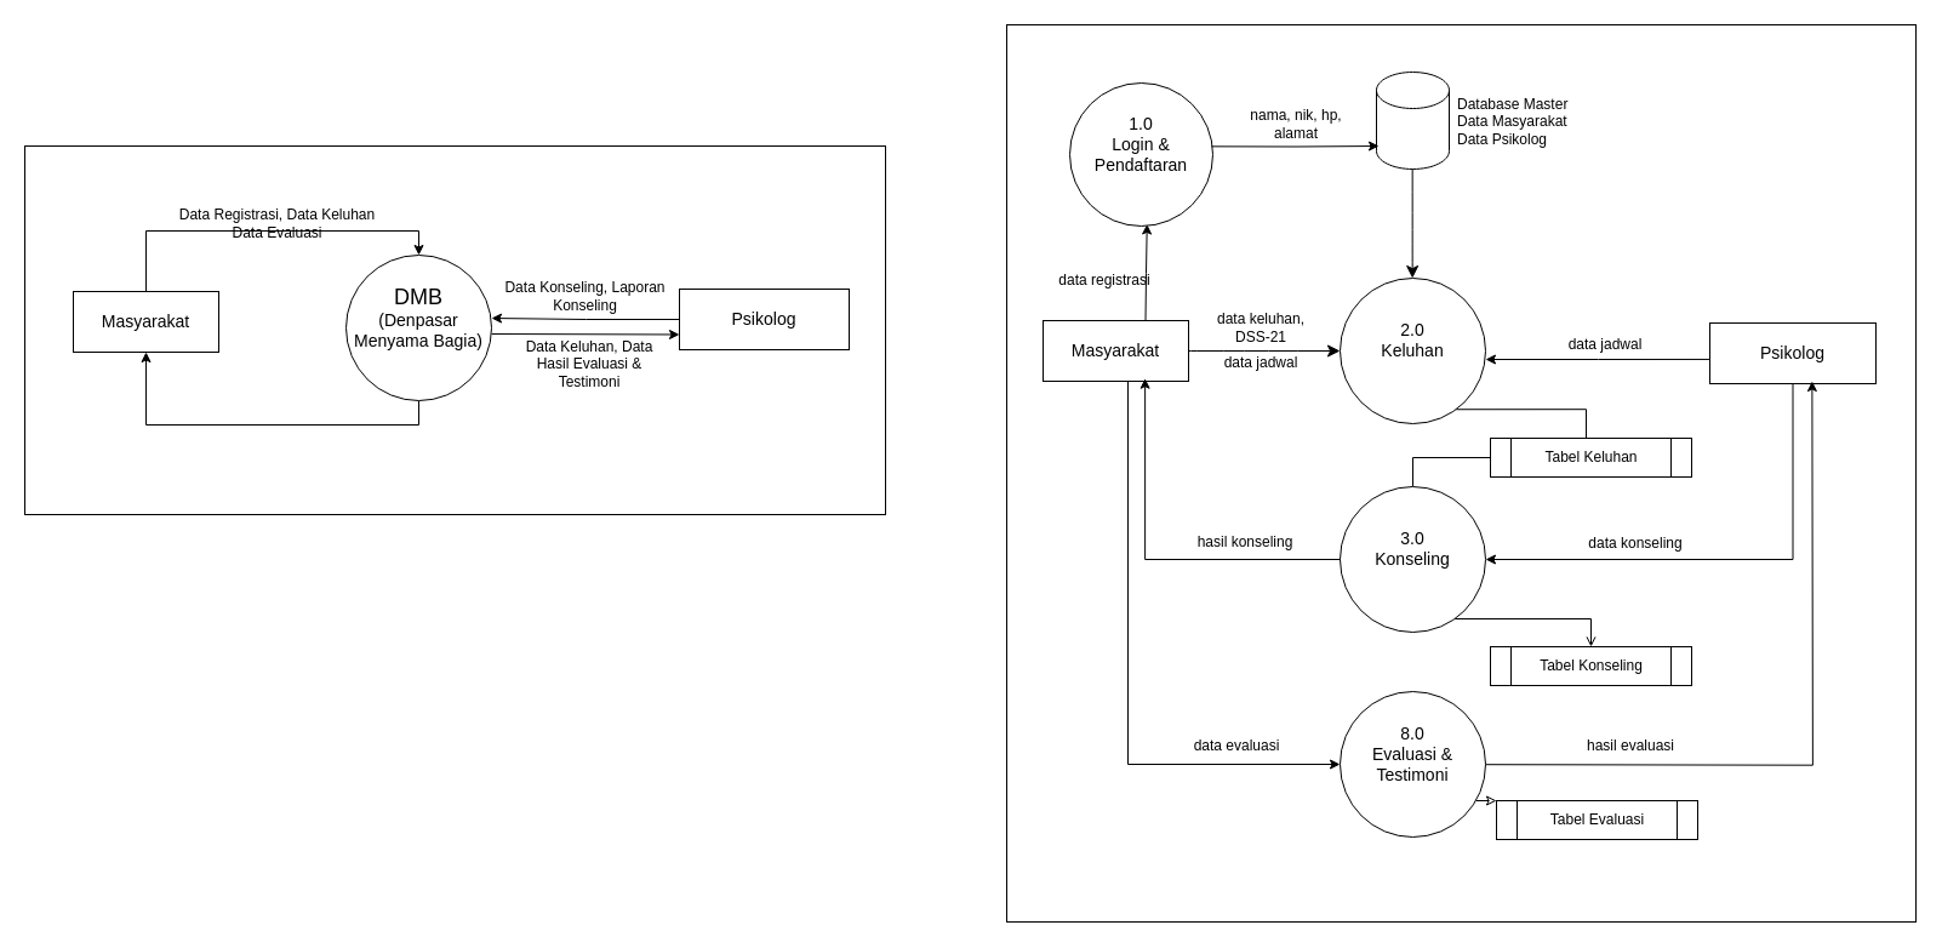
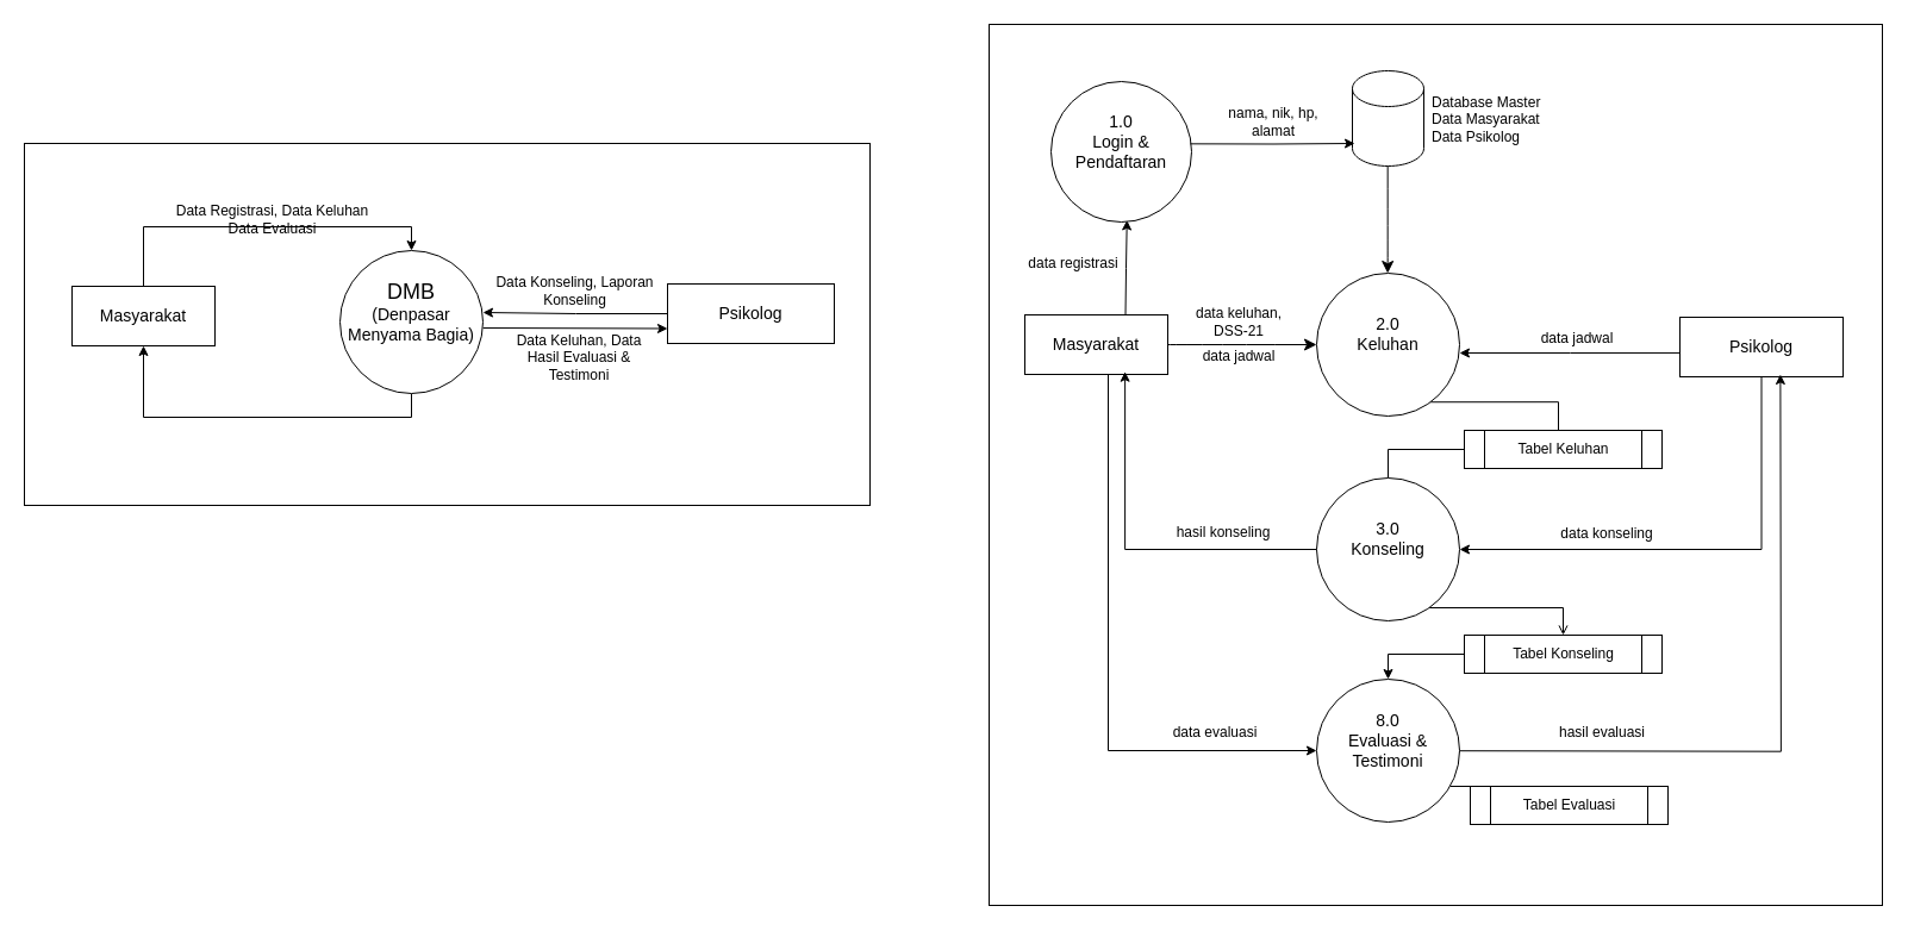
- <mxCell id="18" value="data registrasi" style="text;html=1;align=center;verticalAlign=middle;whiteSpace=wrap;rounded=0;fontSize=12;" parent="1" vertex="1"><mxGeometry x="861" y="216" width="100" height="30" as="geometry" /></mxCell>
+ <mxCell id="18" value="data registrasi" style="text;html=1;align=center;verticalAlign=middle;whiteSpace=wrap;rounded=0;fontSize=12;" parent="1" vertex="1"><mxGeometry x="851" y="206" width="100" height="30" as="geometry" /></mxCell>
+ <mxCell id="43" style="edgeStyle=orthogonalEdgeStyle;rounded=0;orthogonalLoop=1;jettySize=auto;html=1;entryX=0.5;entryY=0;entryDx=0;entryDy=0;" edge="1" parent="1" source="44" target="41"><mxGeometry relative="1" as="geometry"><Array as="points"><mxPoint x="1165" y="549" /></Array></mxGeometry></mxCell>
- <mxCell id="40" style="edgeStyle=orthogonalEdgeStyle;rounded=0;orthogonalLoop=1;jettySize=auto;html=1;endArrow=classic;endFill=0;" edge="1" parent="1" source="41" target="45"><mxGeometry relative="1" as="geometry"><Array as="points"><mxPoint x="1312" y="670" /></Array></mxGeometry></mxCell>
+ <mxCell id="40" style="edgeStyle=orthogonalEdgeStyle;rounded=0;orthogonalLoop=1;jettySize=auto;html=1;endArrow=none;endFill=0;" edge="1" parent="1" source="41" target="45"><mxGeometry relative="1" as="geometry"><Array as="points"><mxPoint x="1312" y="670" /></Array></mxGeometry></mxCell>
